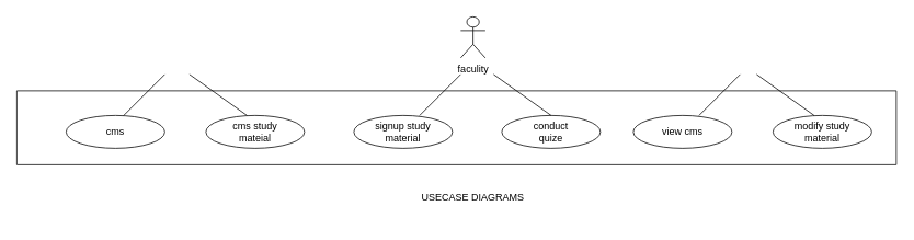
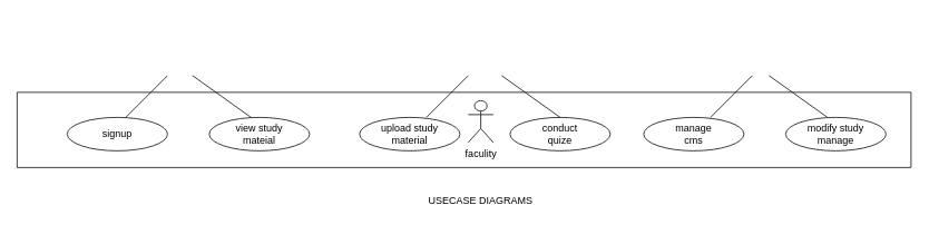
- <mxCell id="2" value="faculity" style="shape=umlActor;verticalLabelPosition=bottom;verticalAlign=top;html=1;outlineConnect=0;" vertex="1" parent="1"><mxGeometry x="560" y="20" width="30" height="50" as="geometry" /></mxCell>
+ <mxCell id="2" value="faculity" style="shape=umlActor;verticalLabelPosition=bottom;verticalAlign=top;html=1;outlineConnect=0;" vertex="1" parent="1"><mxGeometry x="560" y="120" width="30" height="50" as="geometry" /></mxCell>
- <mxCell id="15" value="cms" style="text;html=1;align=center;verticalAlign=middle;whiteSpace=wrap;rounded=0;" vertex="1" parent="1"><mxGeometry x="110" y="145" width="60" height="30" as="geometry" /></mxCell>
+ <mxCell id="15" value="signup" style="text;html=1;align=center;verticalAlign=middle;whiteSpace=wrap;rounded=0;" vertex="1" parent="1"><mxGeometry x="110" y="145" width="60" height="30" as="geometry" /></mxCell>
- <mxCell id="16" value="cms study mateial" style="text;html=1;align=center;verticalAlign=middle;whiteSpace=wrap;rounded=0;" vertex="1" parent="1"><mxGeometry x="280" y="145" width="60" height="30" as="geometry" /></mxCell>
+ <mxCell id="16" value="view study mateial" style="text;html=1;align=center;verticalAlign=middle;whiteSpace=wrap;rounded=0;" vertex="1" parent="1"><mxGeometry x="280" y="145" width="60" height="30" as="geometry" /></mxCell>
- <mxCell id="17" value="signup study material" style="text;html=1;align=center;verticalAlign=middle;whiteSpace=wrap;rounded=0;" vertex="1" parent="1"><mxGeometry x="450" y="145" width="80" height="30" as="geometry" /></mxCell>
+ <mxCell id="17" value="upload study material" style="text;html=1;align=center;verticalAlign=middle;whiteSpace=wrap;rounded=0;" vertex="1" parent="1"><mxGeometry x="450" y="145" width="80" height="30" as="geometry" /></mxCell>
- <mxCell id="19" value="view cms" style="text;html=1;align=center;verticalAlign=middle;whiteSpace=wrap;rounded=0;" vertex="1" parent="1"><mxGeometry x="800" y="145" width="60" height="30" as="geometry" /></mxCell>
+ <mxCell id="19" value="manage cms" style="text;html=1;align=center;verticalAlign=middle;whiteSpace=wrap;rounded=0;" vertex="1" parent="1"><mxGeometry x="800" y="145" width="60" height="30" as="geometry" /></mxCell>
- <mxCell id="20" value="modify study material" style="text;html=1;align=center;verticalAlign=middle;whiteSpace=wrap;rounded=0;" vertex="1" parent="1"><mxGeometry x="950" y="145" width="100" height="30" as="geometry" /></mxCell>
+ <mxCell id="20" value="modify study manage" style="text;html=1;align=center;verticalAlign=middle;whiteSpace=wrap;rounded=0;" vertex="1" parent="1"><mxGeometry x="950" y="145" width="100" height="30" as="geometry" /></mxCell>
